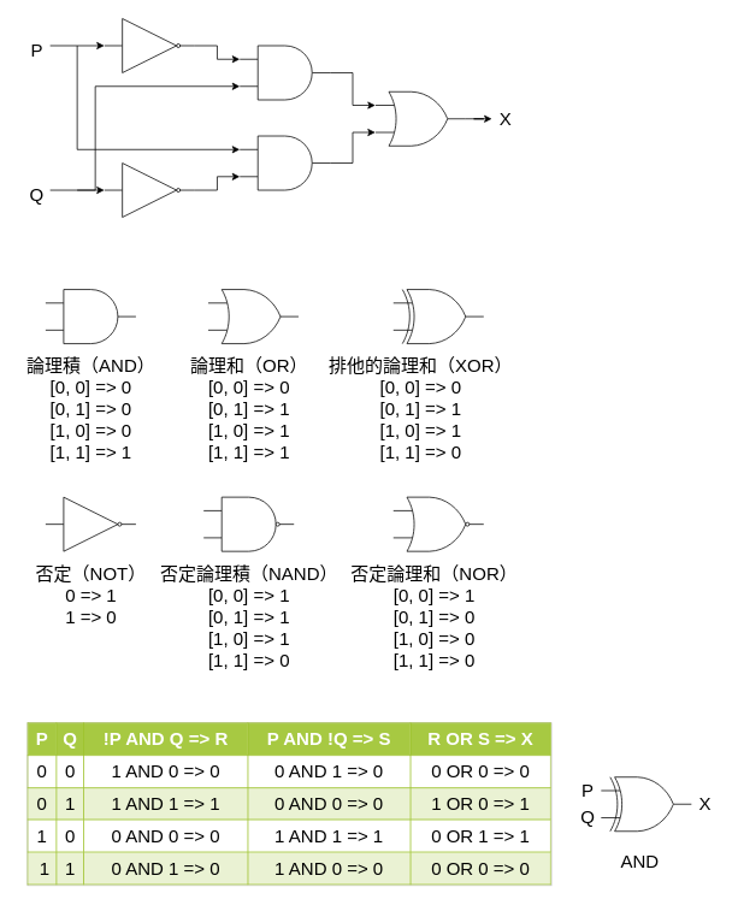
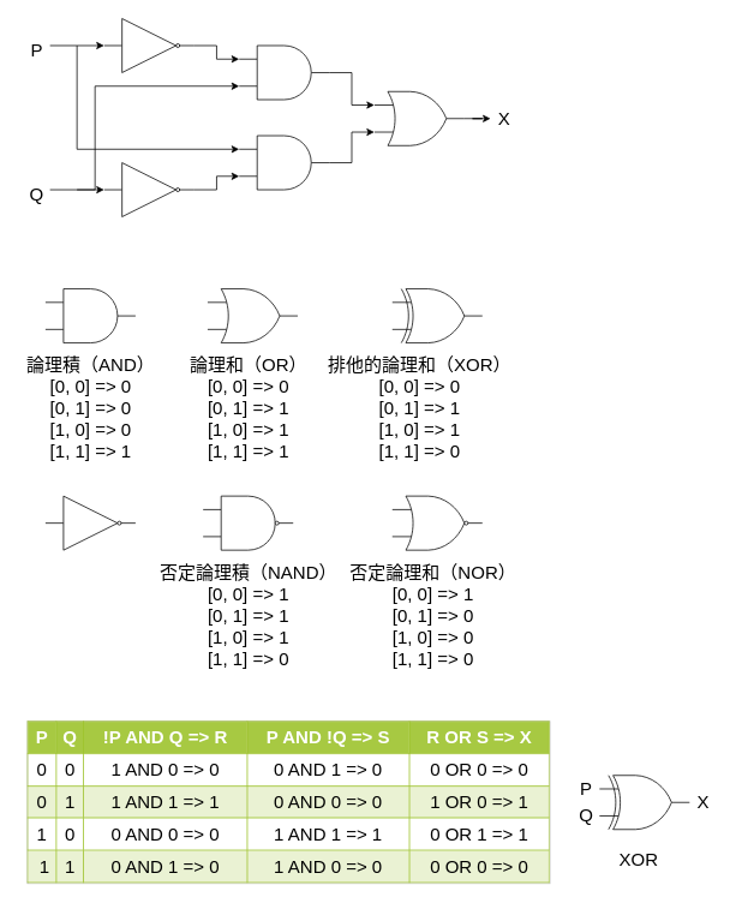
- <mxCell id="26" value="否定（NOT）&lt;br&gt;0 =&amp;gt; 1&lt;br&gt;1 =&amp;gt; 0" style="text;html=1;resizable=0;points=[];autosize=1;align=center;verticalAlign=top;spacingTop=-4;fontSize=20;" vertex="1" parent="1"><mxGeometry x="30" y="620" width="140" height="70" as="geometry" /></mxCell>
- <mxCell id="36" value="AND" style="text;html=1;resizable=0;points=[];autosize=1;align=left;verticalAlign=top;spacingTop=-4;fontSize=20;" vertex="1" parent="1"><mxGeometry x="685" y="939" width="60" height="30" as="geometry" /></mxCell>
+ <mxCell id="36" value="XOR" style="text;html=1;resizable=0;points=[];autosize=1;align=left;verticalAlign=top;spacingTop=-4;fontSize=20;" vertex="1" parent="1"><mxGeometry x="685" y="939" width="60" height="30" as="geometry" /></mxCell>
